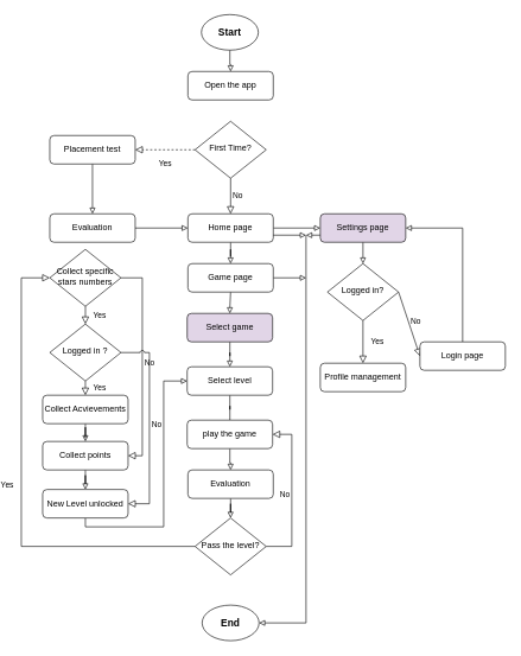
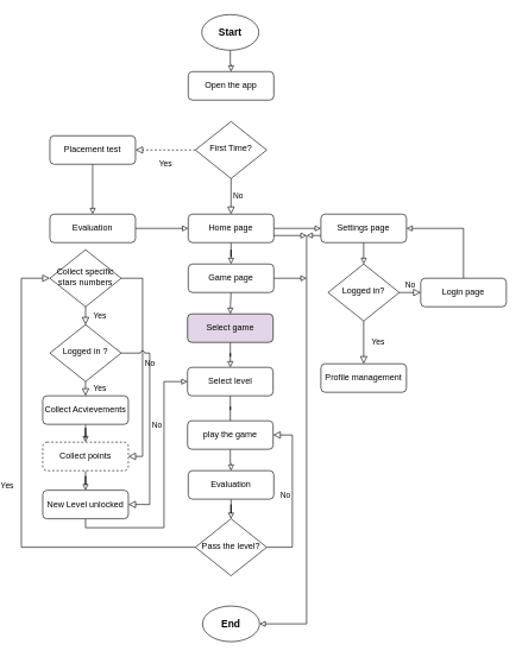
- <mxCell id="37" value="Settings page" style="rounded=1;whiteSpace=wrap;html=1;fontSize=12;glass=0;strokeWidth=1;shadow=0;fillColor=#e1d5e7;" vertex="1" parent="1"><mxGeometry x="440" y="300" width="120" height="40" as="geometry" /></mxCell>
+ <mxCell id="37" value="Settings page" style="rounded=1;whiteSpace=wrap;html=1;fontSize=12;glass=0;strokeWidth=1;shadow=0;" vertex="1" parent="1"><mxGeometry x="440" y="300" width="120" height="40" as="geometry" /></mxCell>
- <mxCell id="48" value="Login page" style="rounded=1;whiteSpace=wrap;html=1;fontSize=12;glass=0;strokeWidth=1;shadow=0;" vertex="1" parent="1"><mxGeometry x="580" y="480" width="120" height="40" as="geometry" /></mxCell>
+ <mxCell id="48" value="Login page" style="rounded=1;whiteSpace=wrap;html=1;fontSize=12;glass=0;strokeWidth=1;shadow=0;" vertex="1" parent="1"><mxGeometry x="580" y="390" width="120" height="40" as="geometry" /></mxCell>
- <mxCell id="29" value="Collect points" style="rounded=1;whiteSpace=wrap;html=1;fontSize=12;glass=0;strokeWidth=1;shadow=0;" vertex="1" parent="1"><mxGeometry x="50" y="620" width="120" height="40" as="geometry" /></mxCell>
+ <mxCell id="29" value="Collect points" style="rounded=1;whiteSpace=wrap;html=1;fontSize=12;glass=0;strokeWidth=1;shadow=0;dashed=1;" vertex="1" parent="1"><mxGeometry x="50" y="620" width="120" height="40" as="geometry" /></mxCell>
